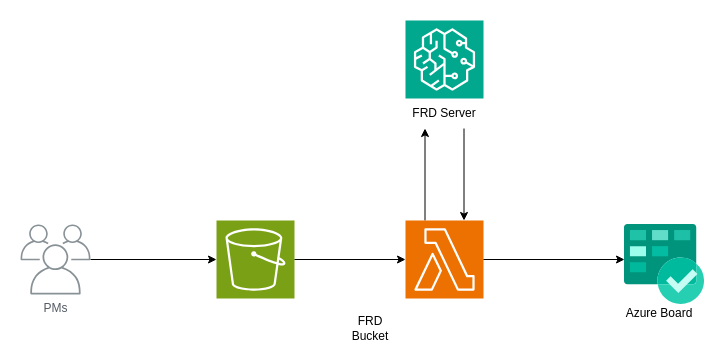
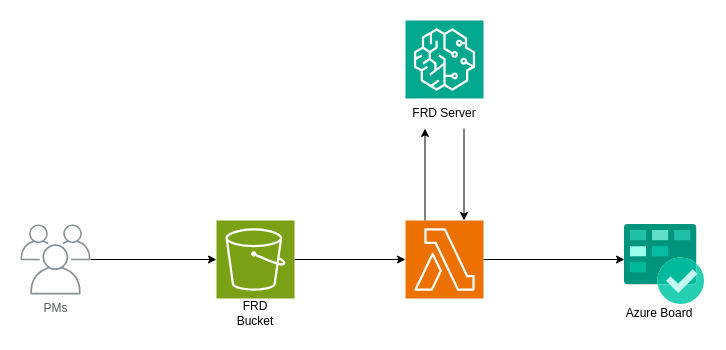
- <mxCell id="5" value="FRD Bucket" style="text;html=1;align=center;verticalAlign=middle;whiteSpace=wrap;rounded=0;" parent="1" vertex="1"><mxGeometry x="340" y="313" width="60" height="30" as="geometry" /></mxCell>
+ <mxCell id="5" value="FRD Bucket" style="text;html=1;align=center;verticalAlign=middle;whiteSpace=wrap;rounded=0;" parent="1" vertex="1"><mxGeometry x="225" y="298" width="60" height="30" as="geometry" /></mxCell>
